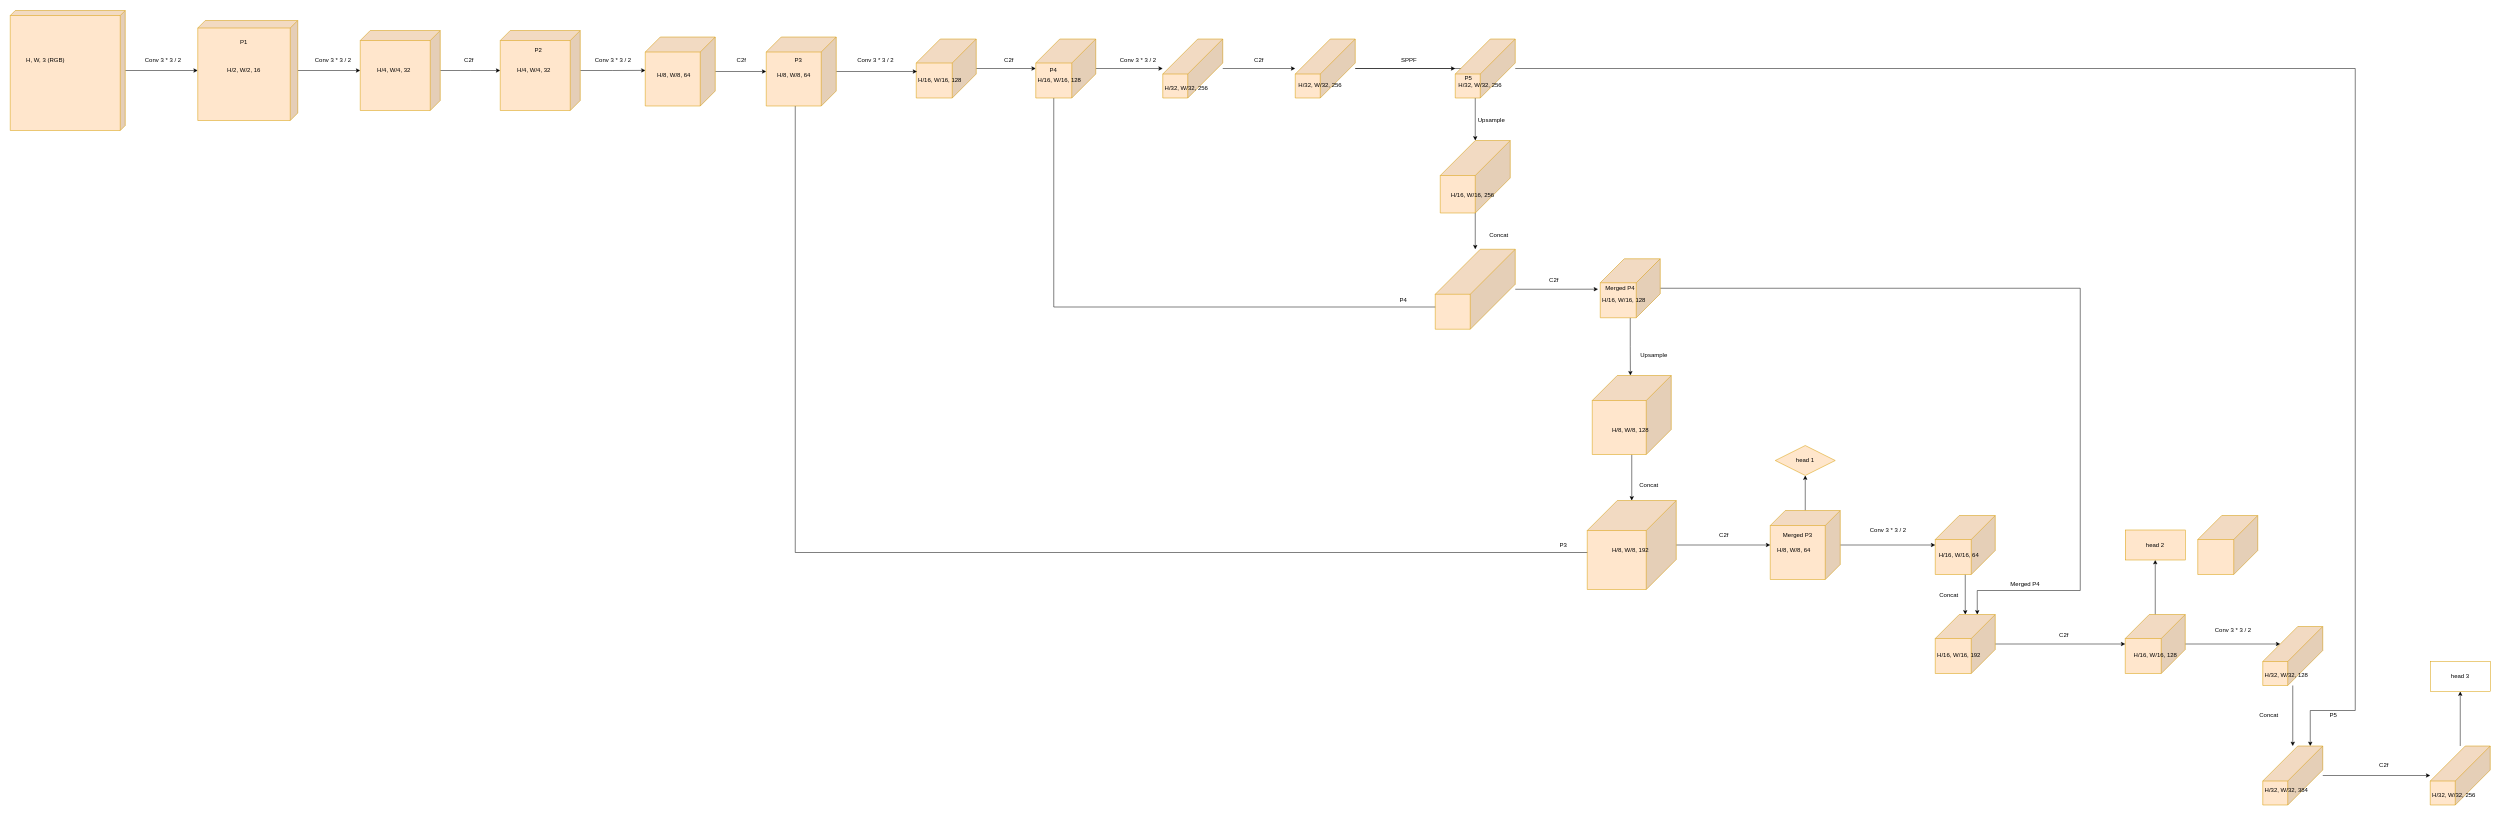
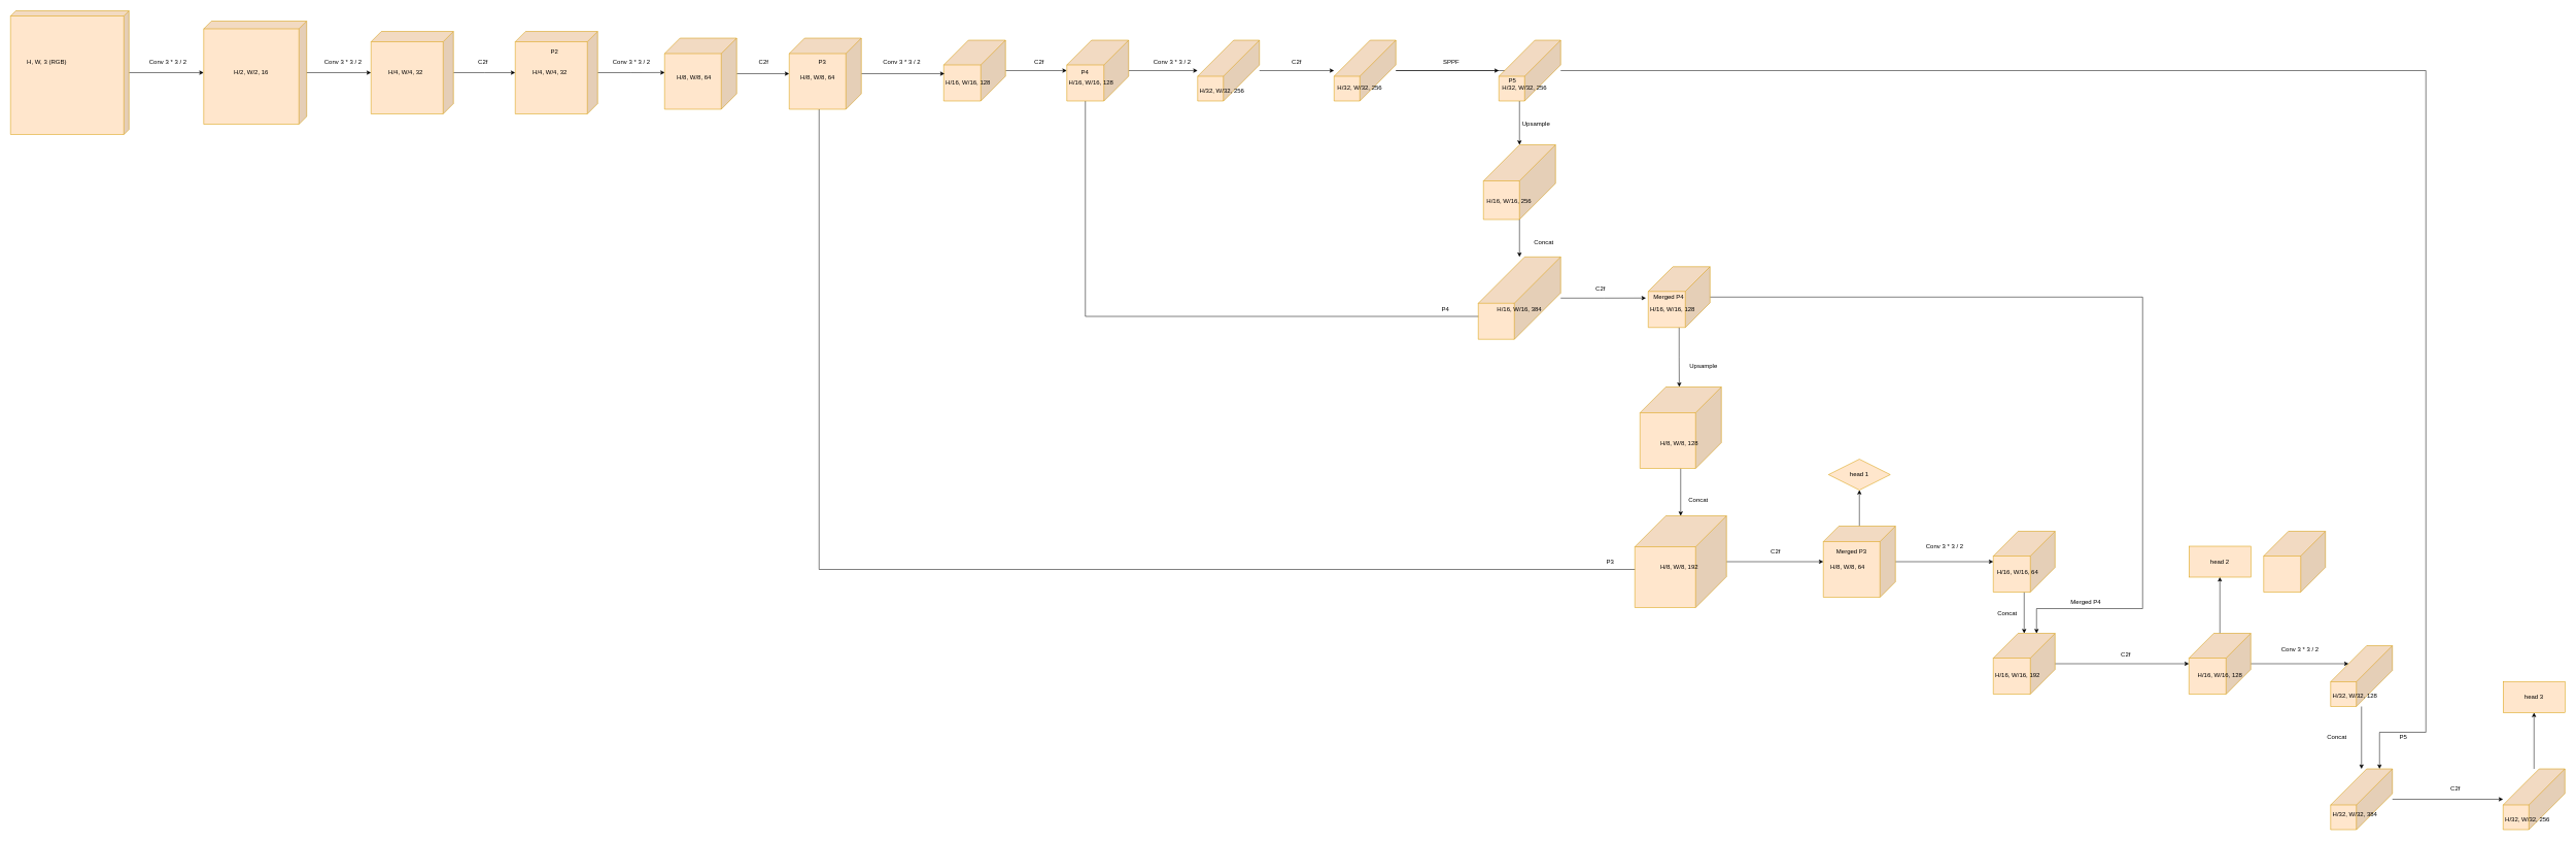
- <mxCell id="83" value="P1" style="rounded=0;whiteSpace=wrap;html=1;strokeColor=none;fillColor=none;" parent="1" vertex="1"><mxGeometry x="461.25" y="73" width="52.5" height="20" as="geometry" /></mxCell>
- <mxCell id="46" value="H/16, W/16, 256" style="rounded=0;whiteSpace=wrap;html=1;strokeWidth=1;fillColor=none;strokeColor=none;" parent="1" vertex="1"><mxGeometry x="2895" y="370" width="100" height="40" as="geometry" /></mxCell>
+ <mxCell id="46" value="H/16, W/16, 256" style="rounded=0;whiteSpace=wrap;html=1;strokeWidth=1;fillColor=none;strokeColor=none;" parent="1" vertex="1"><mxGeometry x="2880" y="370" width="100" height="40" as="geometry" /></mxCell>
+ <mxCell id="50" value="H/16, W/16, 384" style="rounded=0;whiteSpace=wrap;html=1;strokeWidth=1;fillColor=none;strokeColor=none;" parent="1" vertex="1"><mxGeometry x="2900" y="580" width="100" height="40" as="geometry" /></mxCell>
- <mxCell id="109" value="head 3" style="whiteSpace=wrap;html=1;fillColor=#ffffff;strokeColor=#d79b00;" parent="1" vertex="1"><mxGeometry x="4860" y="1322" width="120" height="60" as="geometry" /></mxCell>
+ <mxCell id="109" value="head 3" style="whiteSpace=wrap;html=1;fillColor=#ffe6cc;strokeColor=#d79b00;" parent="1" vertex="1"><mxGeometry x="4860" y="1322" width="120" height="60" as="geometry" /></mxCell>
